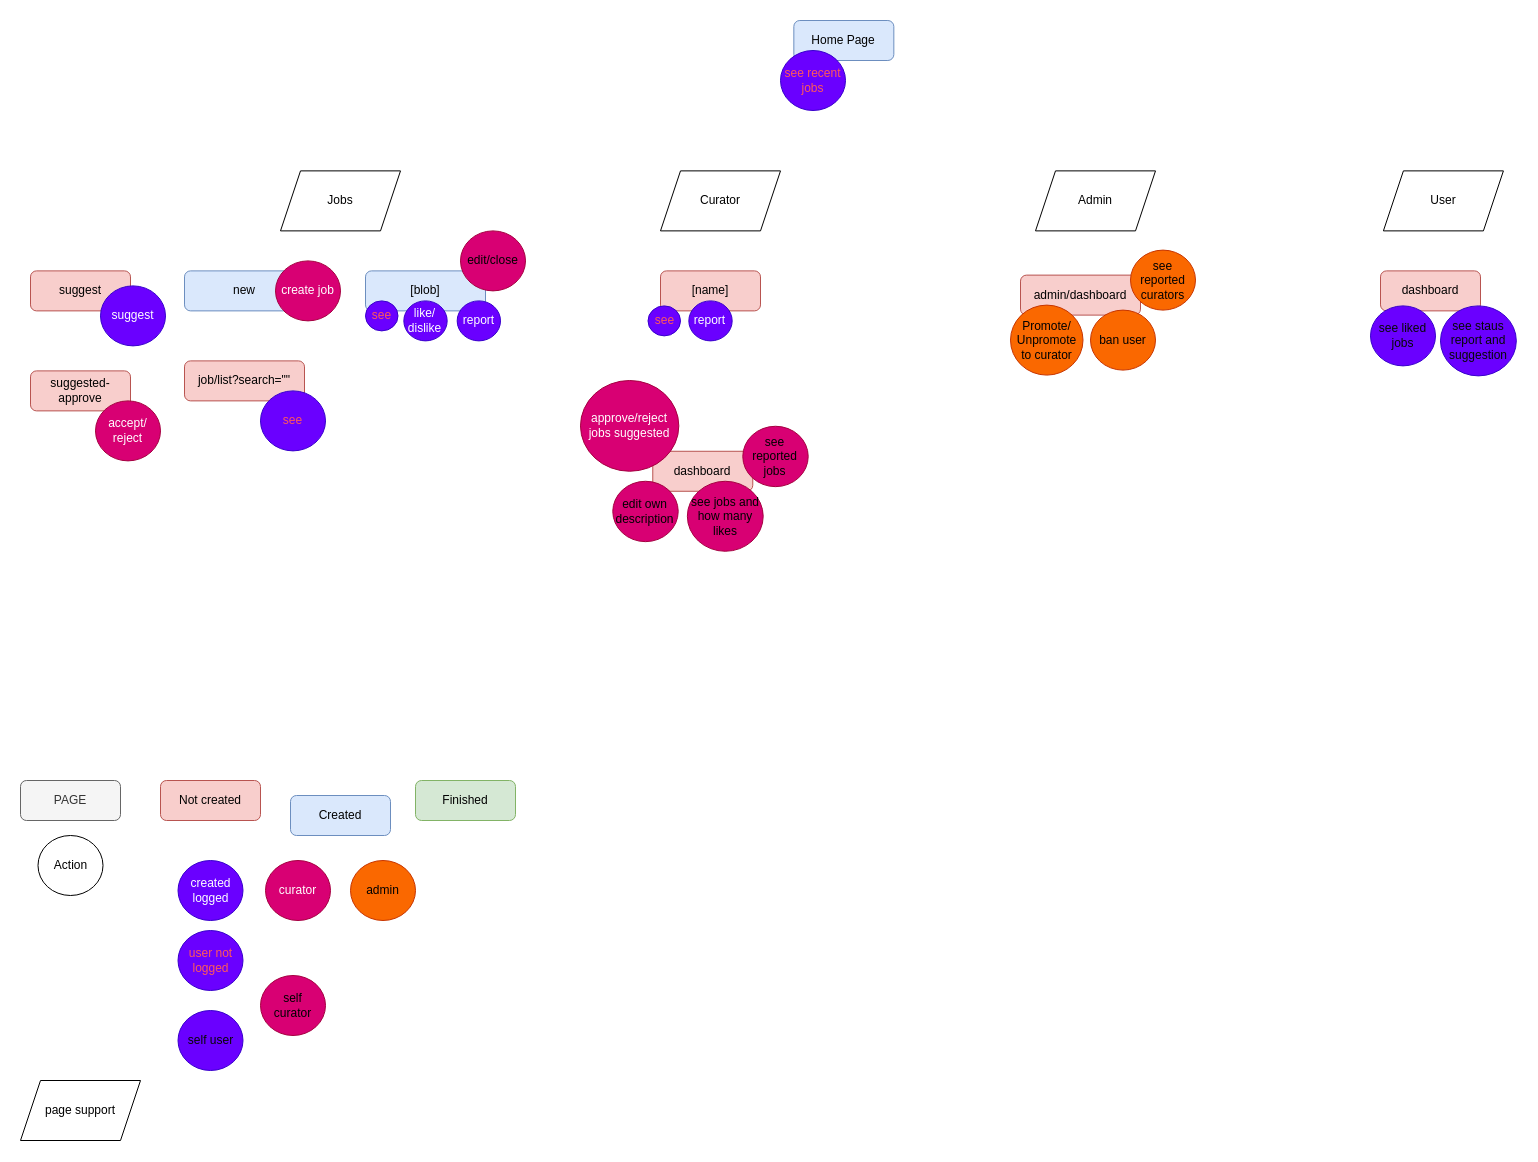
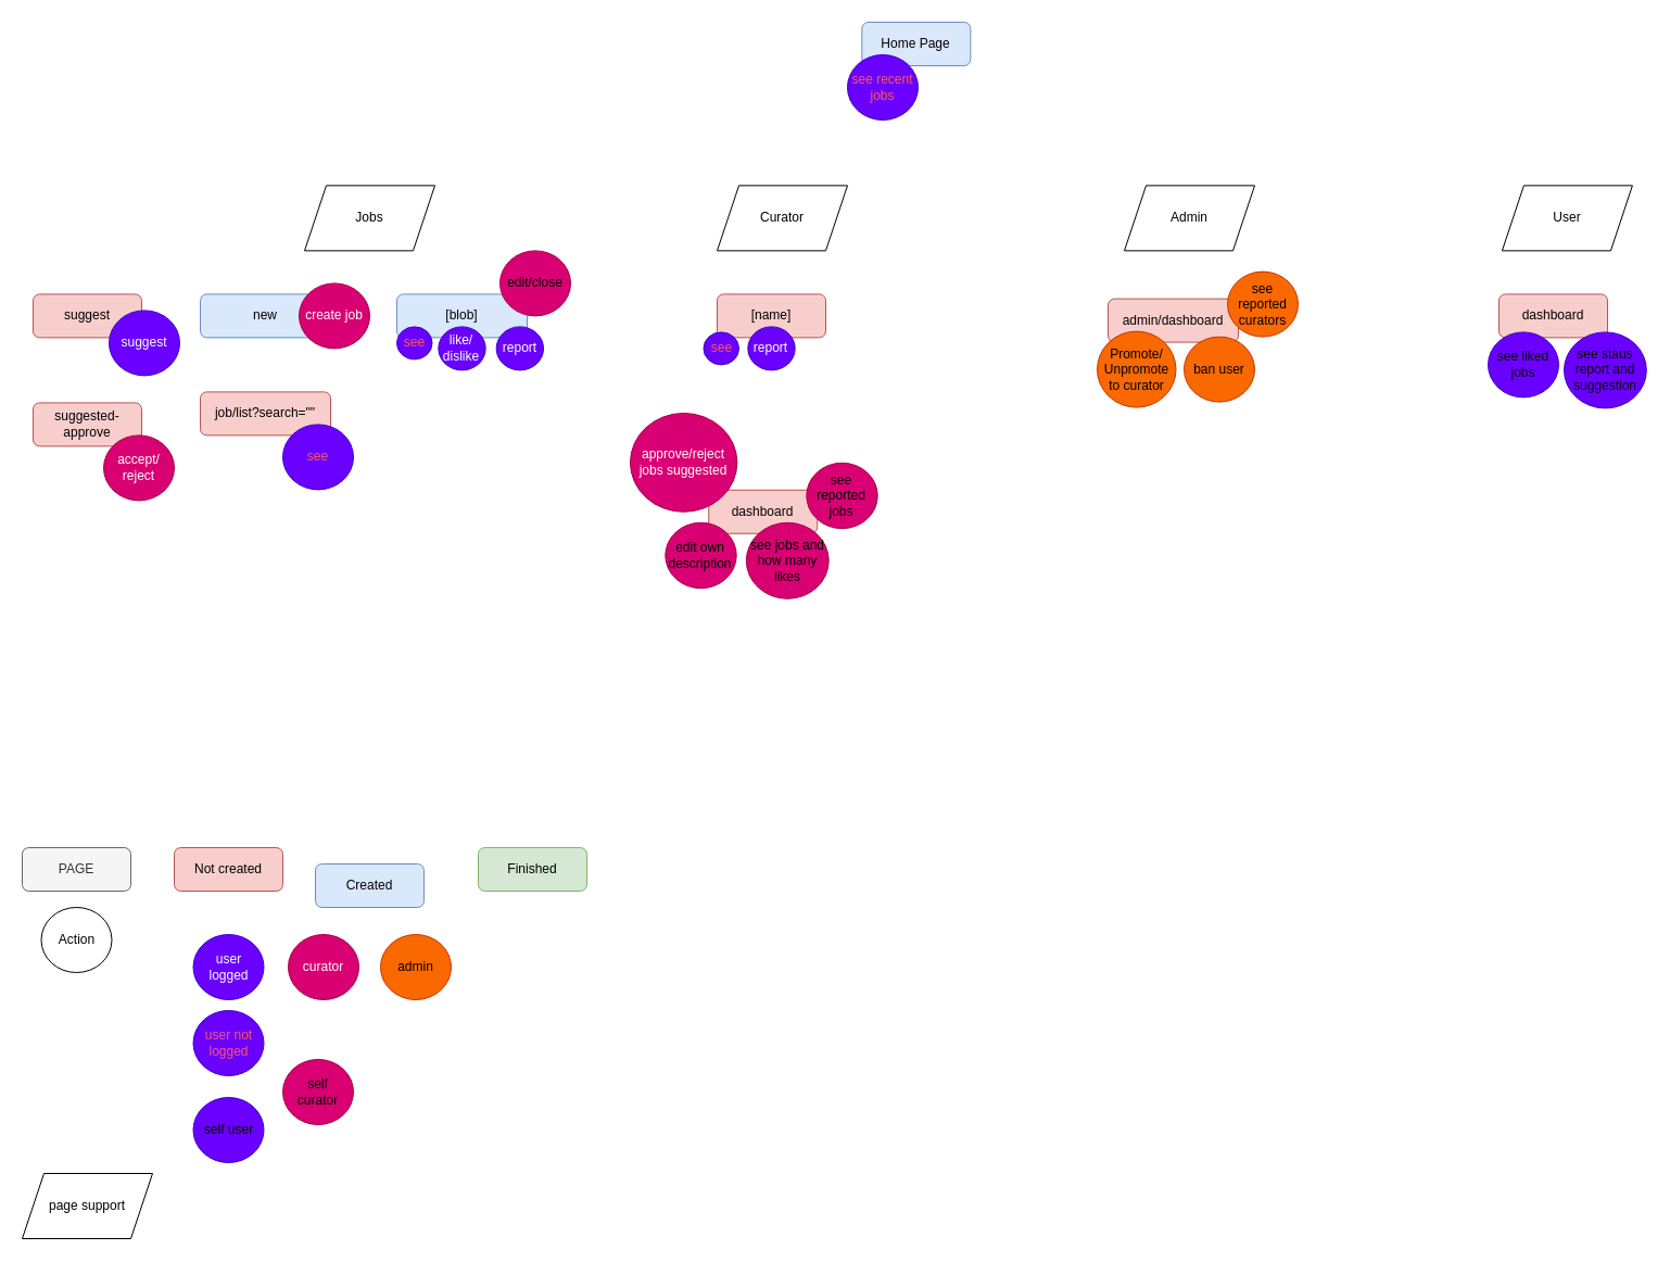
- <mxCell id="7" value="Finished" style="rounded=1;whiteSpace=wrap;html=1;fontSize=12;glass=0;strokeWidth=1;shadow=0;fillColor=#d5e8d4;strokeColor=#82b366;" parent="1" vertex="1"><mxGeometry x="415" y="780" width="100" height="40" as="geometry" /></mxCell>
+ <mxCell id="7" value="Finished" style="rounded=1;whiteSpace=wrap;html=1;fontSize=12;glass=0;strokeWidth=1;shadow=0;fillColor=#d5e8d4;strokeColor=#82b366;" parent="1" vertex="1"><mxGeometry x="440" y="780" width="100" height="40" as="geometry" /></mxCell>
- <mxCell id="11" value="created &lt;br&gt;logged" style="ellipse;whiteSpace=wrap;html=1;fillColor=#6a00ff;strokeColor=#3700CC;fontColor=#ffffff;" vertex="1" parent="1"><mxGeometry x="177.5" y="860" width="65" height="60" as="geometry" /></mxCell>
+ <mxCell id="11" value="user &lt;br&gt;logged" style="ellipse;whiteSpace=wrap;html=1;fillColor=#6a00ff;strokeColor=#3700CC;fontColor=#ffffff;" vertex="1" parent="1"><mxGeometry x="177.5" y="860" width="65" height="60" as="geometry" /></mxCell>
